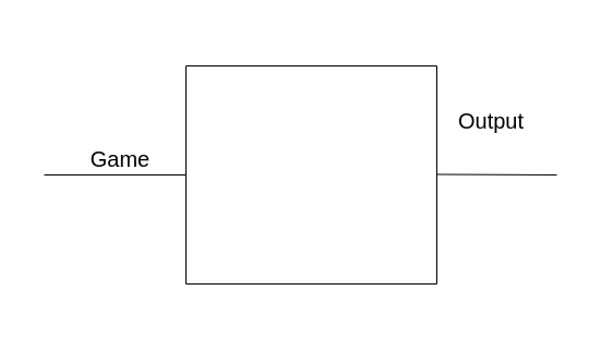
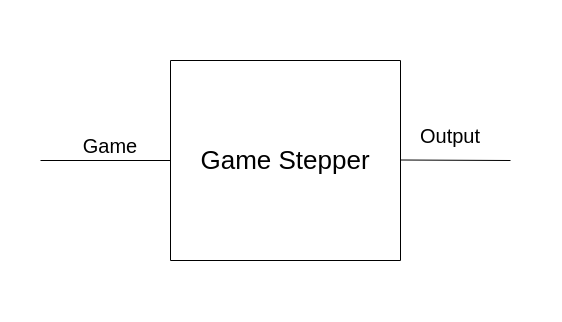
- <mxCell id="7" value="Output" style="text;html=1;align=center;verticalAlign=middle;whiteSpace=wrap;rounded=0;fontSize=20;" parent="1" vertex="1"><mxGeometry x="420" y="95" width="60" height="30" as="geometry" /></mxCell>
+ <mxCell id="7" value="Output" style="text;html=1;align=center;verticalAlign=middle;whiteSpace=wrap;rounded=0;fontSize=20;" parent="1" vertex="1"><mxGeometry x="420" y="120" width="60" height="30" as="geometry" /></mxCell>
+ <mxCell id="3" value="&lt;div&gt;&lt;font style=&quot;font-size: 26px;&quot;&gt;&lt;br&gt;&lt;/font&gt;&lt;/div&gt;&lt;font style=&quot;font-size: 26px;&quot;&gt;Game Stepper&lt;/font&gt;&lt;div&gt;&lt;font style=&quot;font-size: 26px;&quot;&gt;&lt;br&gt;&lt;/font&gt;&lt;/div&gt;" style="text;html=1;align=center;verticalAlign=middle;whiteSpace=wrap;rounded=0;" parent="2" vertex="1"><mxGeometry x="20" y="85" width="190" height="30" as="geometry" /></mxCell>
